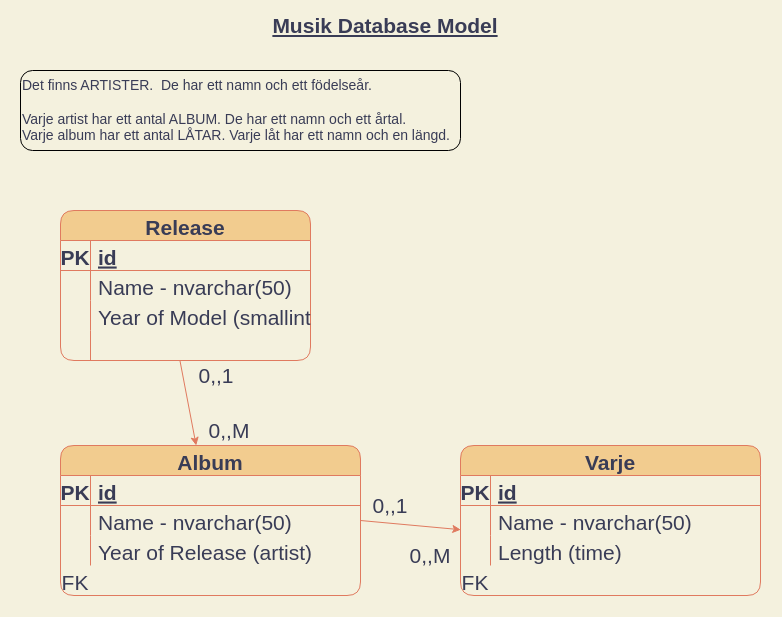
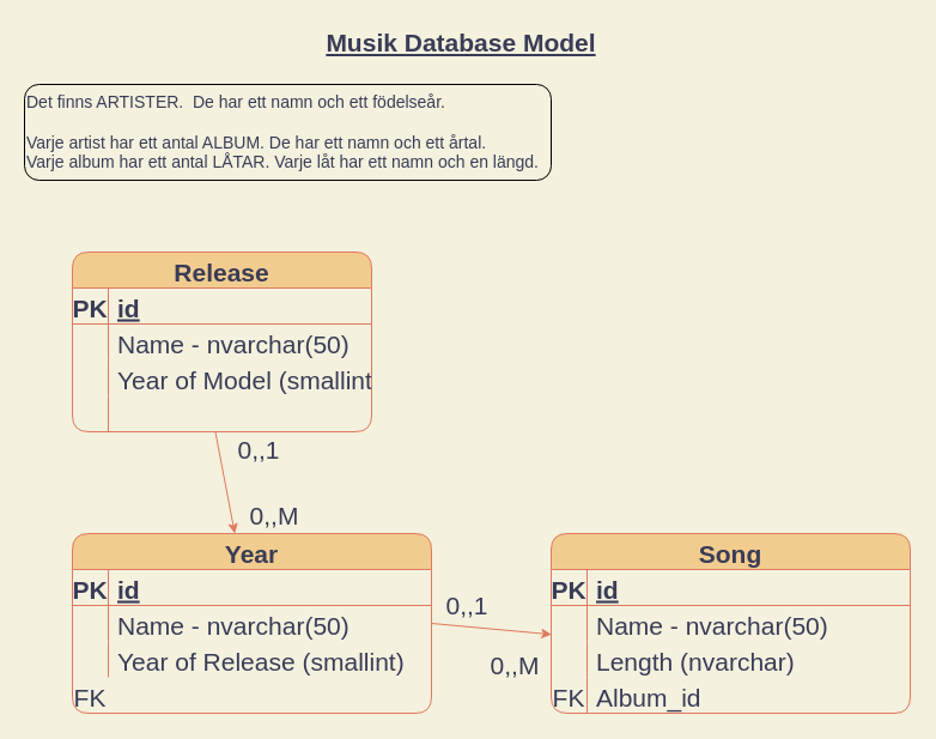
- <mxCell id="3" value="&lt;font style=&quot;font-size: 21px&quot;&gt;&lt;b&gt;&lt;u&gt;Musik Database Model&lt;/u&gt;&lt;/b&gt;&lt;/font&gt;" style="text;html=1;strokeColor=none;fillColor=none;align=center;verticalAlign=middle;whiteSpace=wrap;rounded=0;sketch=0;fontColor=#393C56;" parent="1" vertex="1"><mxGeometry x="210" y="10" width="350" height="30" as="geometry" /></mxCell>
+ <mxCell id="3" value="&lt;font style=&quot;font-size: 21px&quot;&gt;&lt;b&gt;&lt;u&gt;Musik Database Model&lt;/u&gt;&lt;/b&gt;&lt;/font&gt;" style="text;html=1;strokeColor=none;fillColor=none;align=center;verticalAlign=middle;whiteSpace=wrap;rounded=0;sketch=0;fontColor=#393C56;" parent="1" vertex="1"><mxGeometry x="210" y="20" width="350" height="30" as="geometry" /></mxCell>
- <mxCell id="17" value="Album" style="shape=table;startSize=30;container=1;collapsible=1;childLayout=tableLayout;fixedRows=1;rowLines=0;fontStyle=1;align=center;resizeLast=1;rounded=1;sketch=0;fontSize=21;fontColor=#393C56;strokeColor=#E07A5F;fillColor=#F2CC8F;" parent="1" vertex="1"><mxGeometry x="60" y="445" width="300" height="150" as="geometry" /></mxCell>
+ <mxCell id="17" value="Year" style="shape=table;startSize=30;container=1;collapsible=1;childLayout=tableLayout;fixedRows=1;rowLines=0;fontStyle=1;align=center;resizeLast=1;rounded=1;sketch=0;fontSize=21;fontColor=#393C56;strokeColor=#E07A5F;fillColor=#F2CC8F;" parent="1" vertex="1"><mxGeometry x="60" y="445" width="300" height="150" as="geometry" /></mxCell>
- <mxCell id="29" value="Varje" style="shape=table;startSize=30;container=1;collapsible=1;childLayout=tableLayout;fixedRows=1;rowLines=0;fontStyle=1;align=center;resizeLast=1;rounded=1;sketch=0;fontSize=21;fontColor=#393C56;strokeColor=#E07A5F;fillColor=#F2CC8F;" parent="1" vertex="1"><mxGeometry x="460" y="445" width="300" height="150" as="geometry" /></mxCell>
+ <mxCell id="29" value="Song" style="shape=table;startSize=30;container=1;collapsible=1;childLayout=tableLayout;fixedRows=1;rowLines=0;fontStyle=1;align=center;resizeLast=1;rounded=1;sketch=0;fontSize=21;fontColor=#393C56;strokeColor=#E07A5F;fillColor=#F2CC8F;" parent="1" vertex="1"><mxGeometry x="460" y="445" width="300" height="150" as="geometry" /></mxCell>
- <mxCell id="26" value="Year of Release (artist)" style="shape=partialRectangle;connectable=0;fillColor=none;top=0;left=0;bottom=0;right=0;align=left;spacingLeft=6;overflow=hidden;rounded=0;sketch=0;fontSize=21;fontColor=#393C56;strokeColor=#E07A5F;" parent="24" vertex="1"><mxGeometry x="30" width="270" height="30" as="geometry"><mxRectangle width="270" height="30" as="alternateBounds" /></mxGeometry></mxCell>
+ <mxCell id="26" value="Year of Release (smallint)" style="shape=partialRectangle;connectable=0;fillColor=none;top=0;left=0;bottom=0;right=0;align=left;spacingLeft=6;overflow=hidden;rounded=0;sketch=0;fontSize=21;fontColor=#393C56;strokeColor=#E07A5F;" parent="24" vertex="1"><mxGeometry x="30" width="270" height="30" as="geometry"><mxRectangle width="270" height="30" as="alternateBounds" /></mxGeometry></mxCell>
- <mxCell id="38" value="Length (time)" style="shape=partialRectangle;connectable=0;fillColor=none;top=0;left=0;bottom=0;right=0;align=left;spacingLeft=6;overflow=hidden;rounded=0;sketch=0;fontSize=21;fontColor=#393C56;strokeColor=#E07A5F;" parent="36" vertex="1"><mxGeometry x="30" width="270" height="30" as="geometry"><mxRectangle width="270" height="30" as="alternateBounds" /></mxGeometry></mxCell>
+ <mxCell id="38" value="Length (nvarchar)" style="shape=partialRectangle;connectable=0;fillColor=none;top=0;left=0;bottom=0;right=0;align=left;spacingLeft=6;overflow=hidden;rounded=0;sketch=0;fontSize=21;fontColor=#393C56;strokeColor=#E07A5F;" parent="36" vertex="1"><mxGeometry x="30" width="270" height="30" as="geometry"><mxRectangle width="270" height="30" as="alternateBounds" /></mxGeometry></mxCell>
+ <mxCell id="41" value="Album_id" style="shape=partialRectangle;connectable=0;fillColor=none;top=0;left=0;bottom=0;right=0;align=left;spacingLeft=6;overflow=hidden;rounded=0;sketch=0;fontSize=21;fontColor=#393C56;strokeColor=#E07A5F;" parent="39" vertex="1"><mxGeometry x="30" width="270" height="30" as="geometry"><mxRectangle width="270" height="30" as="alternateBounds" /></mxGeometry></mxCell>
